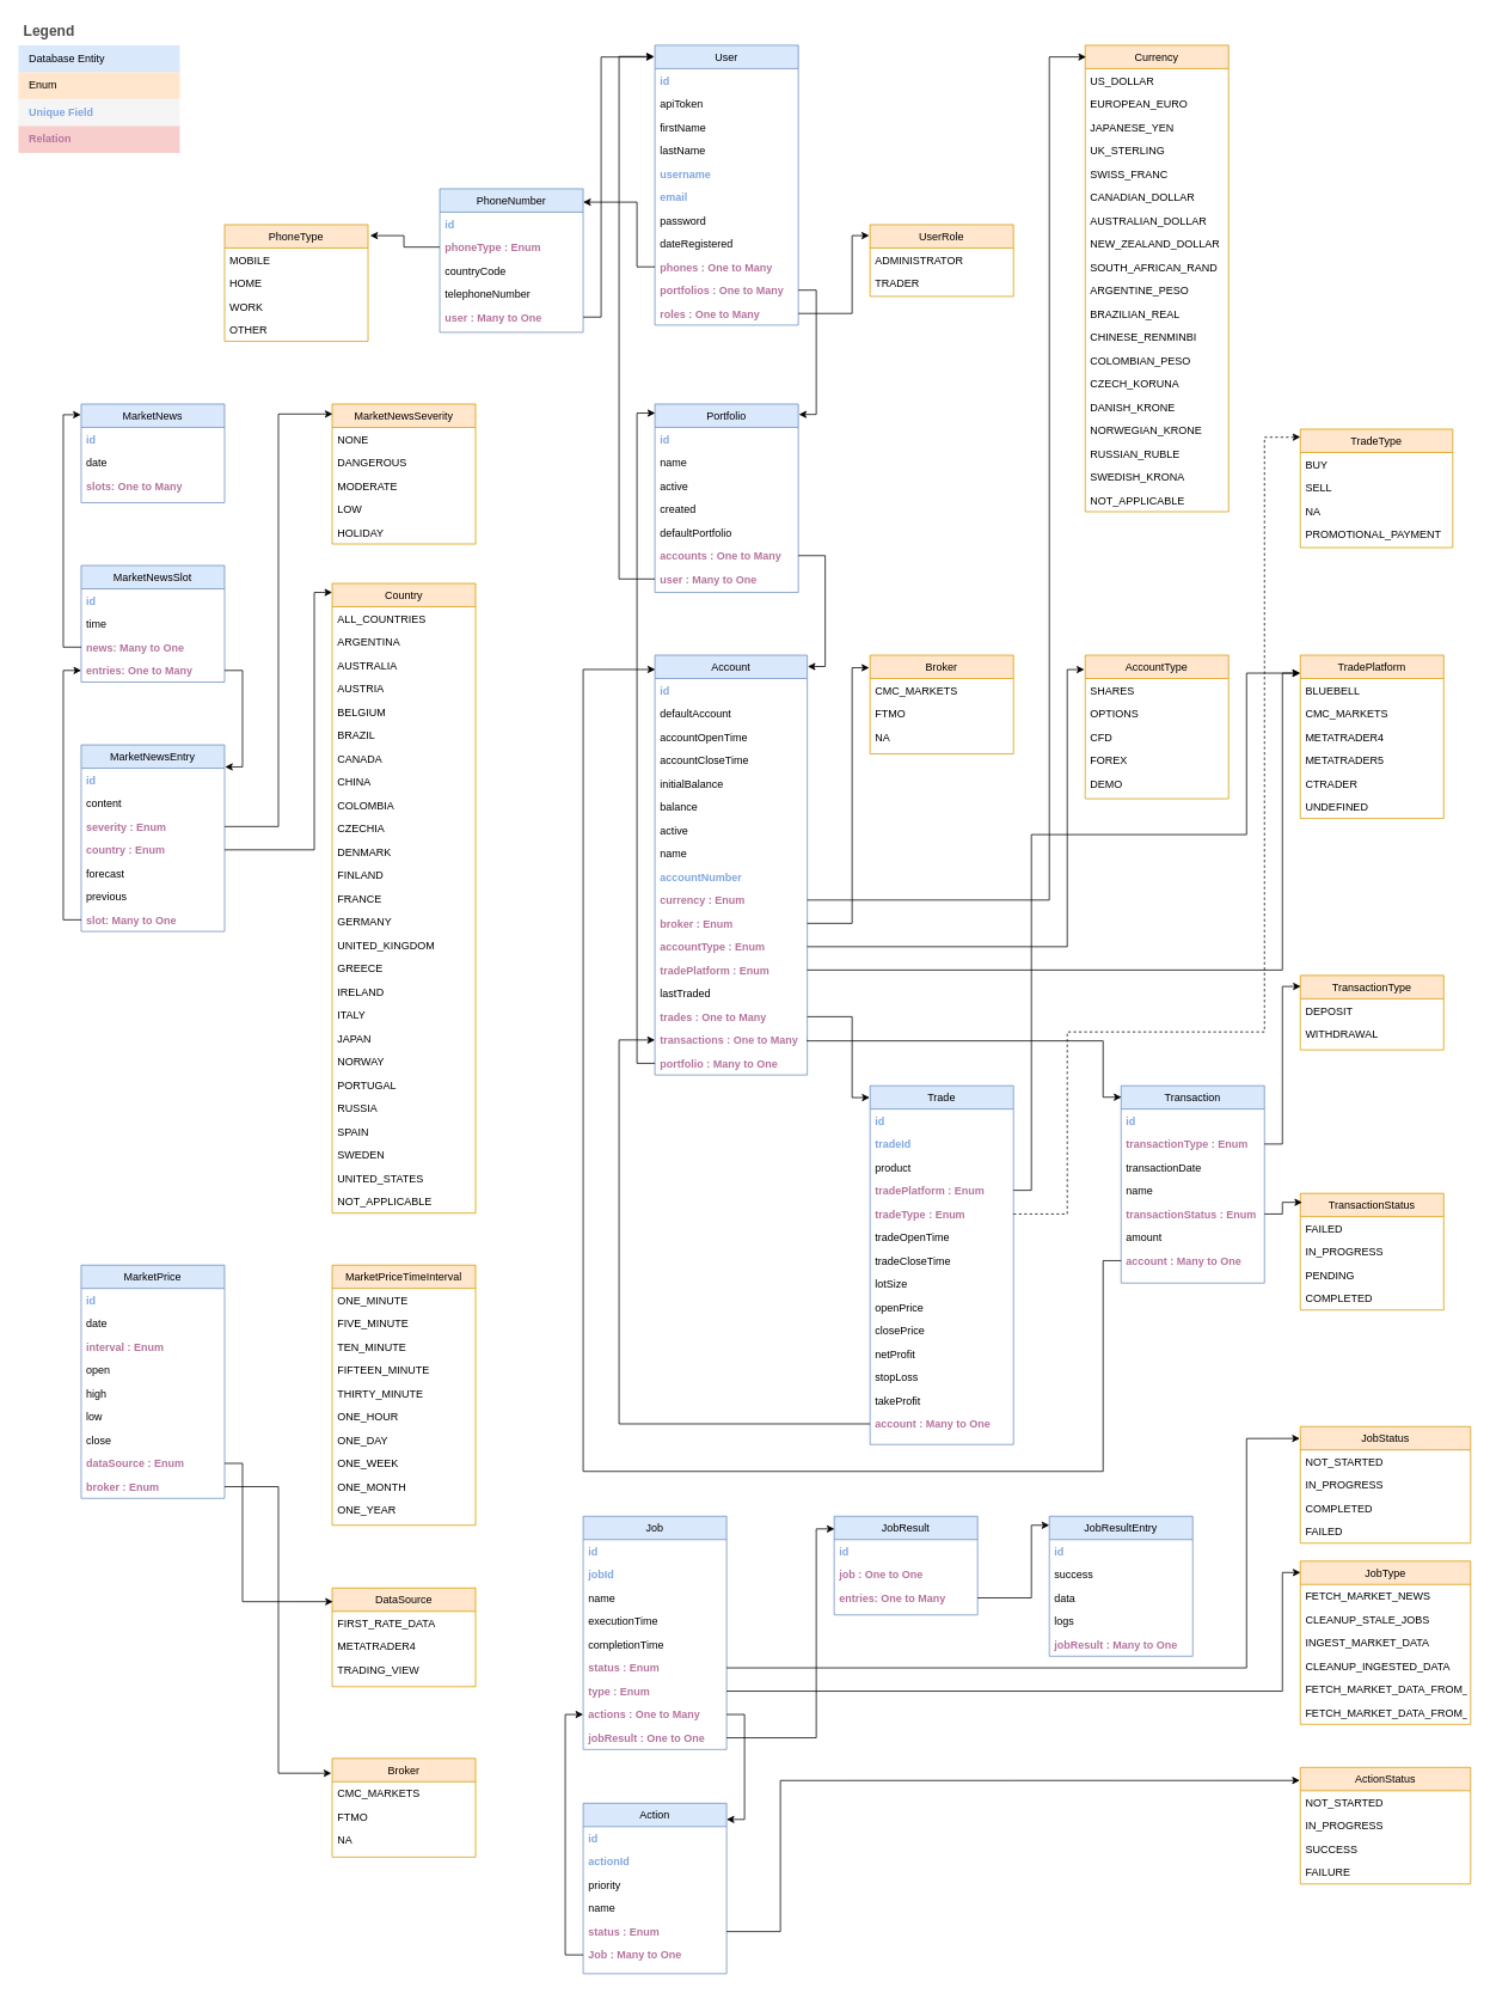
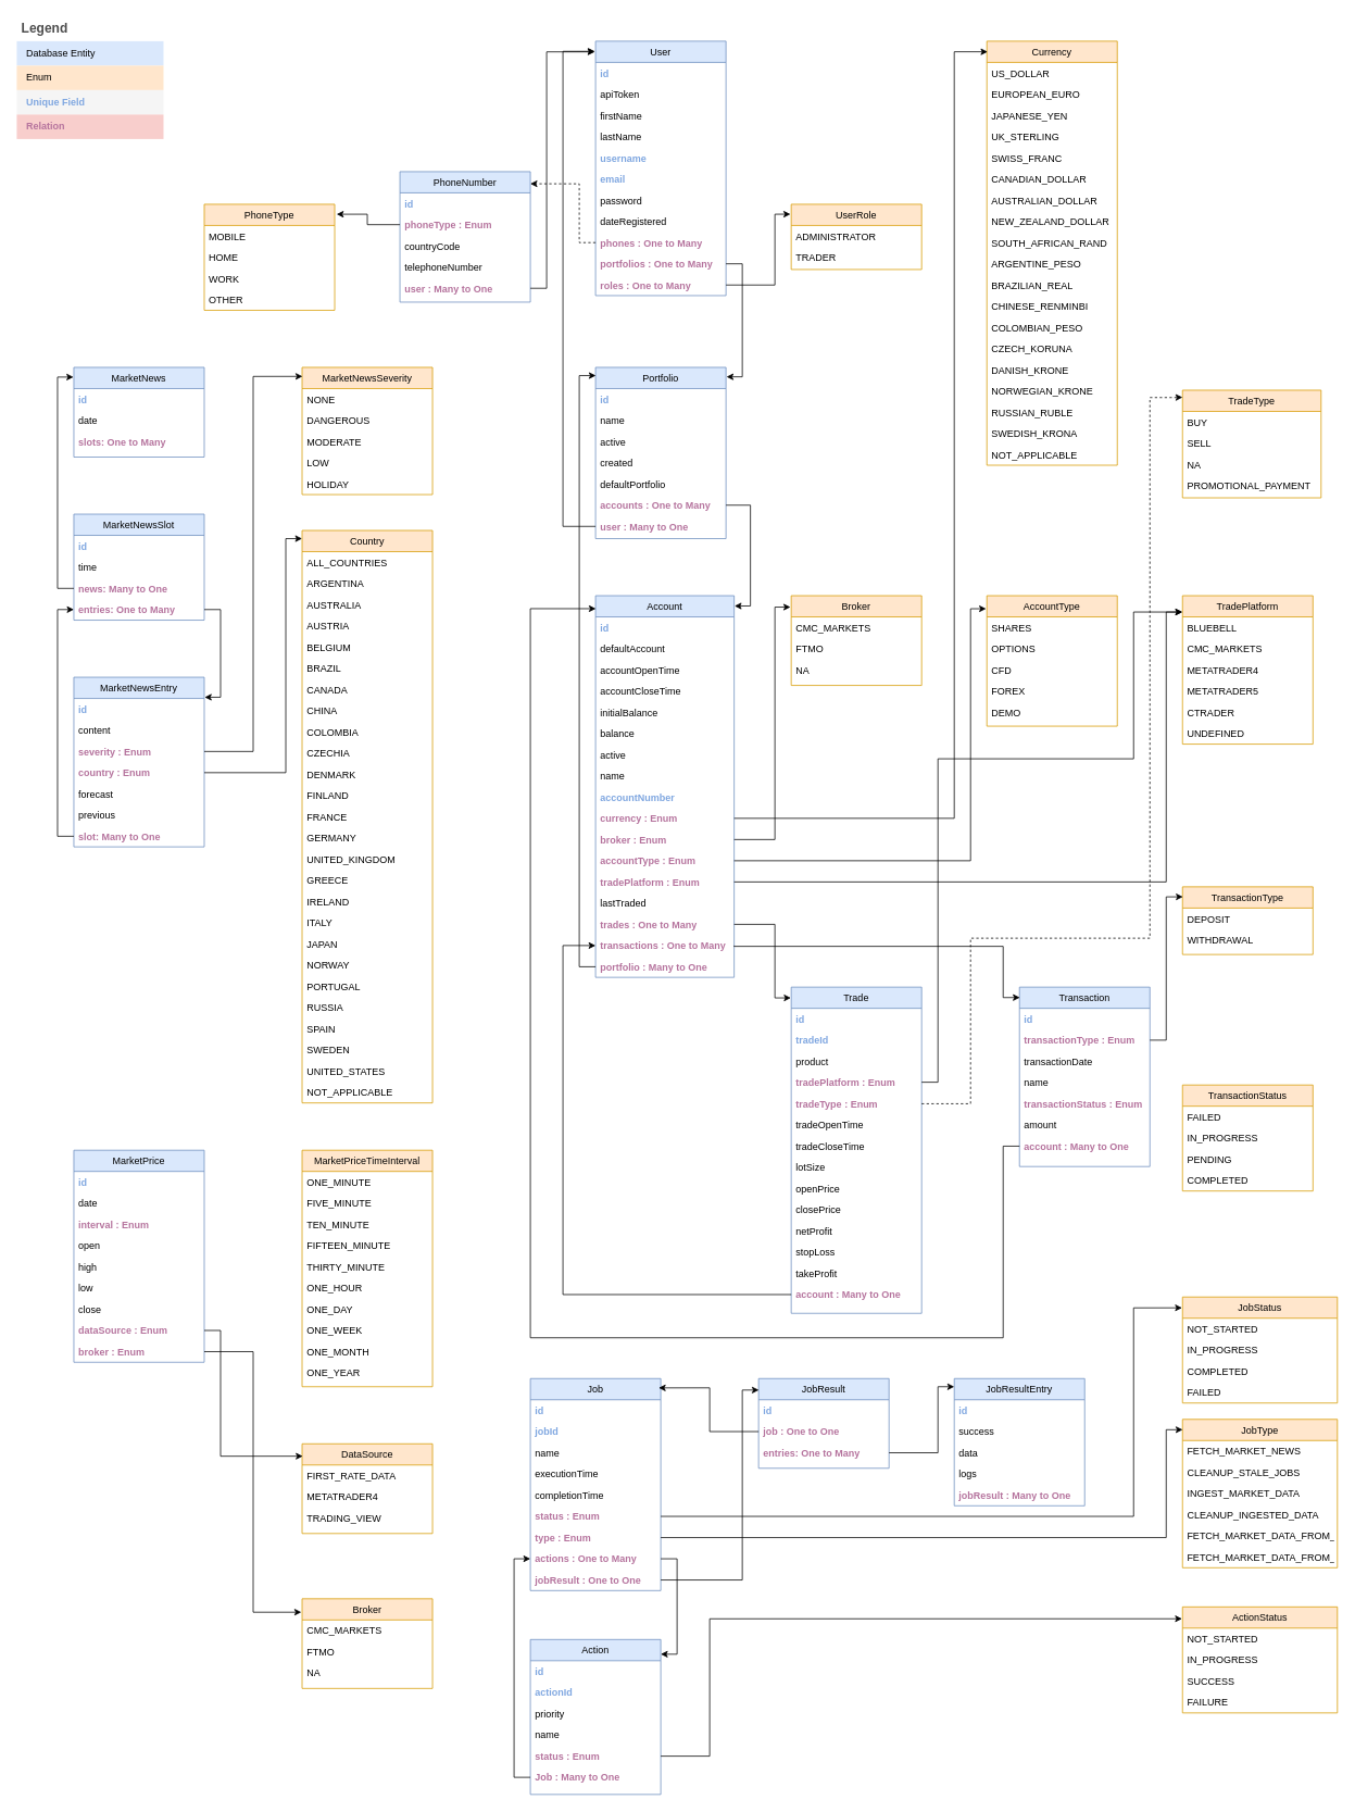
- <mxCell id="31" style="edgeStyle=orthogonalEdgeStyle;rounded=0;orthogonalLoop=1;jettySize=auto;html=1;exitX=0;exitY=0.5;exitDx=0;exitDy=0;entryX=1;entryY=0.093;entryDx=0;entryDy=0;entryPerimeter=0;" parent="1" source="11" target="22" edge="1"><mxGeometry relative="1" as="geometry"><Array as="points"><mxPoint x="710" y="297" /><mxPoint x="710" y="225" /></Array></mxGeometry></mxCell>
+ <mxCell id="31" style="edgeStyle=orthogonalEdgeStyle;rounded=0;orthogonalLoop=1;jettySize=auto;html=1;exitX=0;exitY=0.5;exitDx=0;exitDy=0;entryX=1;entryY=0.093;entryDx=0;entryDy=0;entryPerimeter=0;dashed=1;" parent="1" source="11" target="22" edge="1"><mxGeometry relative="1" as="geometry"><Array as="points"><mxPoint x="710" y="297" /><mxPoint x="710" y="225" /></Array></mxGeometry></mxCell>
- <mxCell id="154" style="edgeStyle=orthogonalEdgeStyle;rounded=0;orthogonalLoop=1;jettySize=auto;html=1;exitX=1;exitY=0.5;exitDx=0;exitDy=0;entryX=0.013;entryY=0.077;entryDx=0;entryDy=0;entryPerimeter=0;" parent="1" source="132" target="148" edge="1"><mxGeometry relative="1" as="geometry" /></mxCell>
+ <mxCell id="226" style="edgeStyle=orthogonalEdgeStyle;rounded=0;orthogonalLoop=1;jettySize=auto;html=1;exitX=0;exitY=0.5;exitDx=0;exitDy=0;entryX=0.984;entryY=0.044;entryDx=0;entryDy=0;entryPerimeter=0;" parent="1" source="223" target="211" edge="1"><mxGeometry relative="1" as="geometry" /></mxCell>
